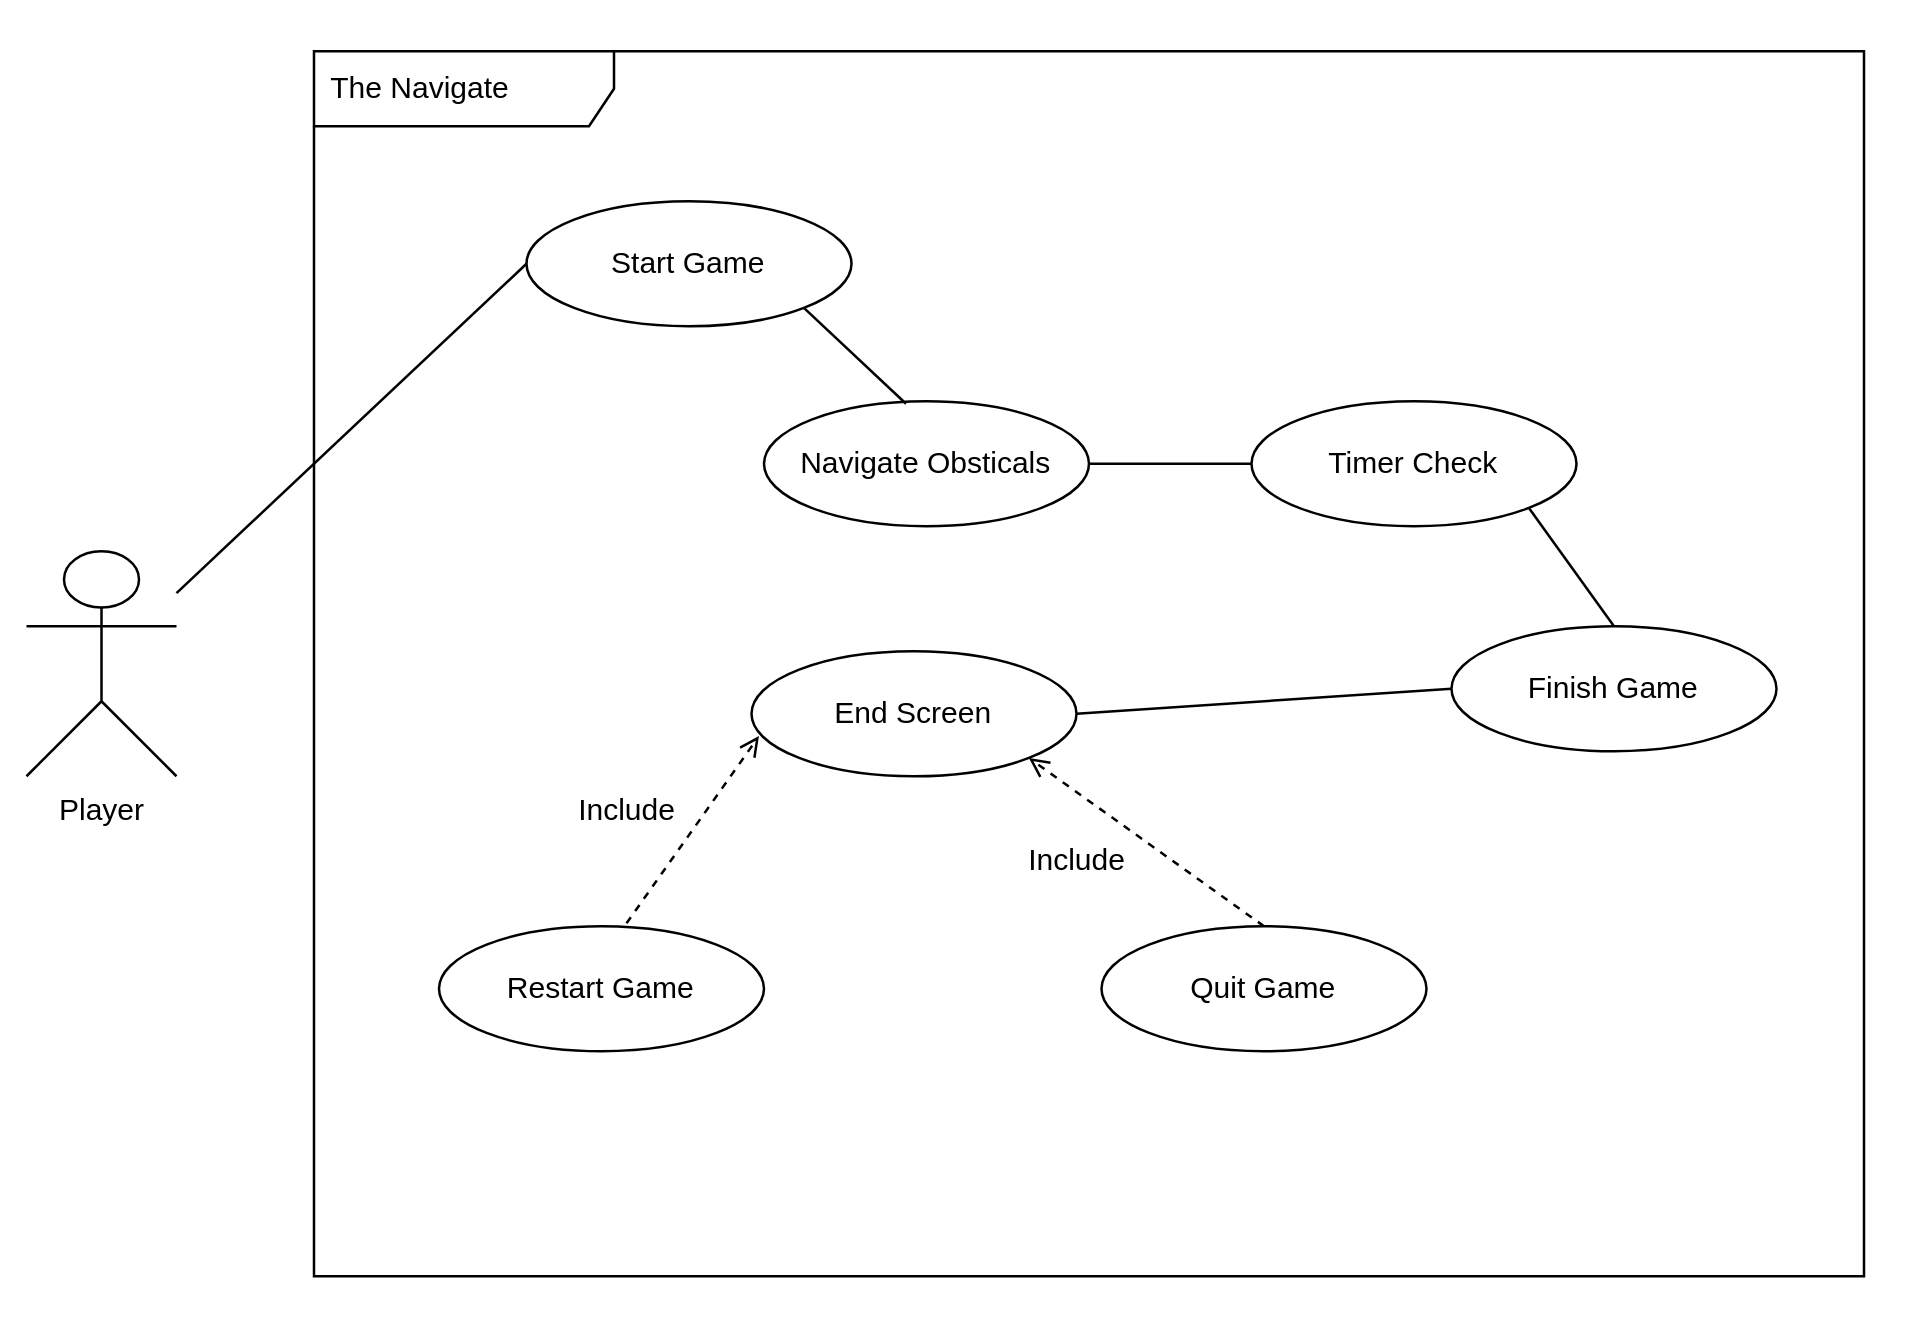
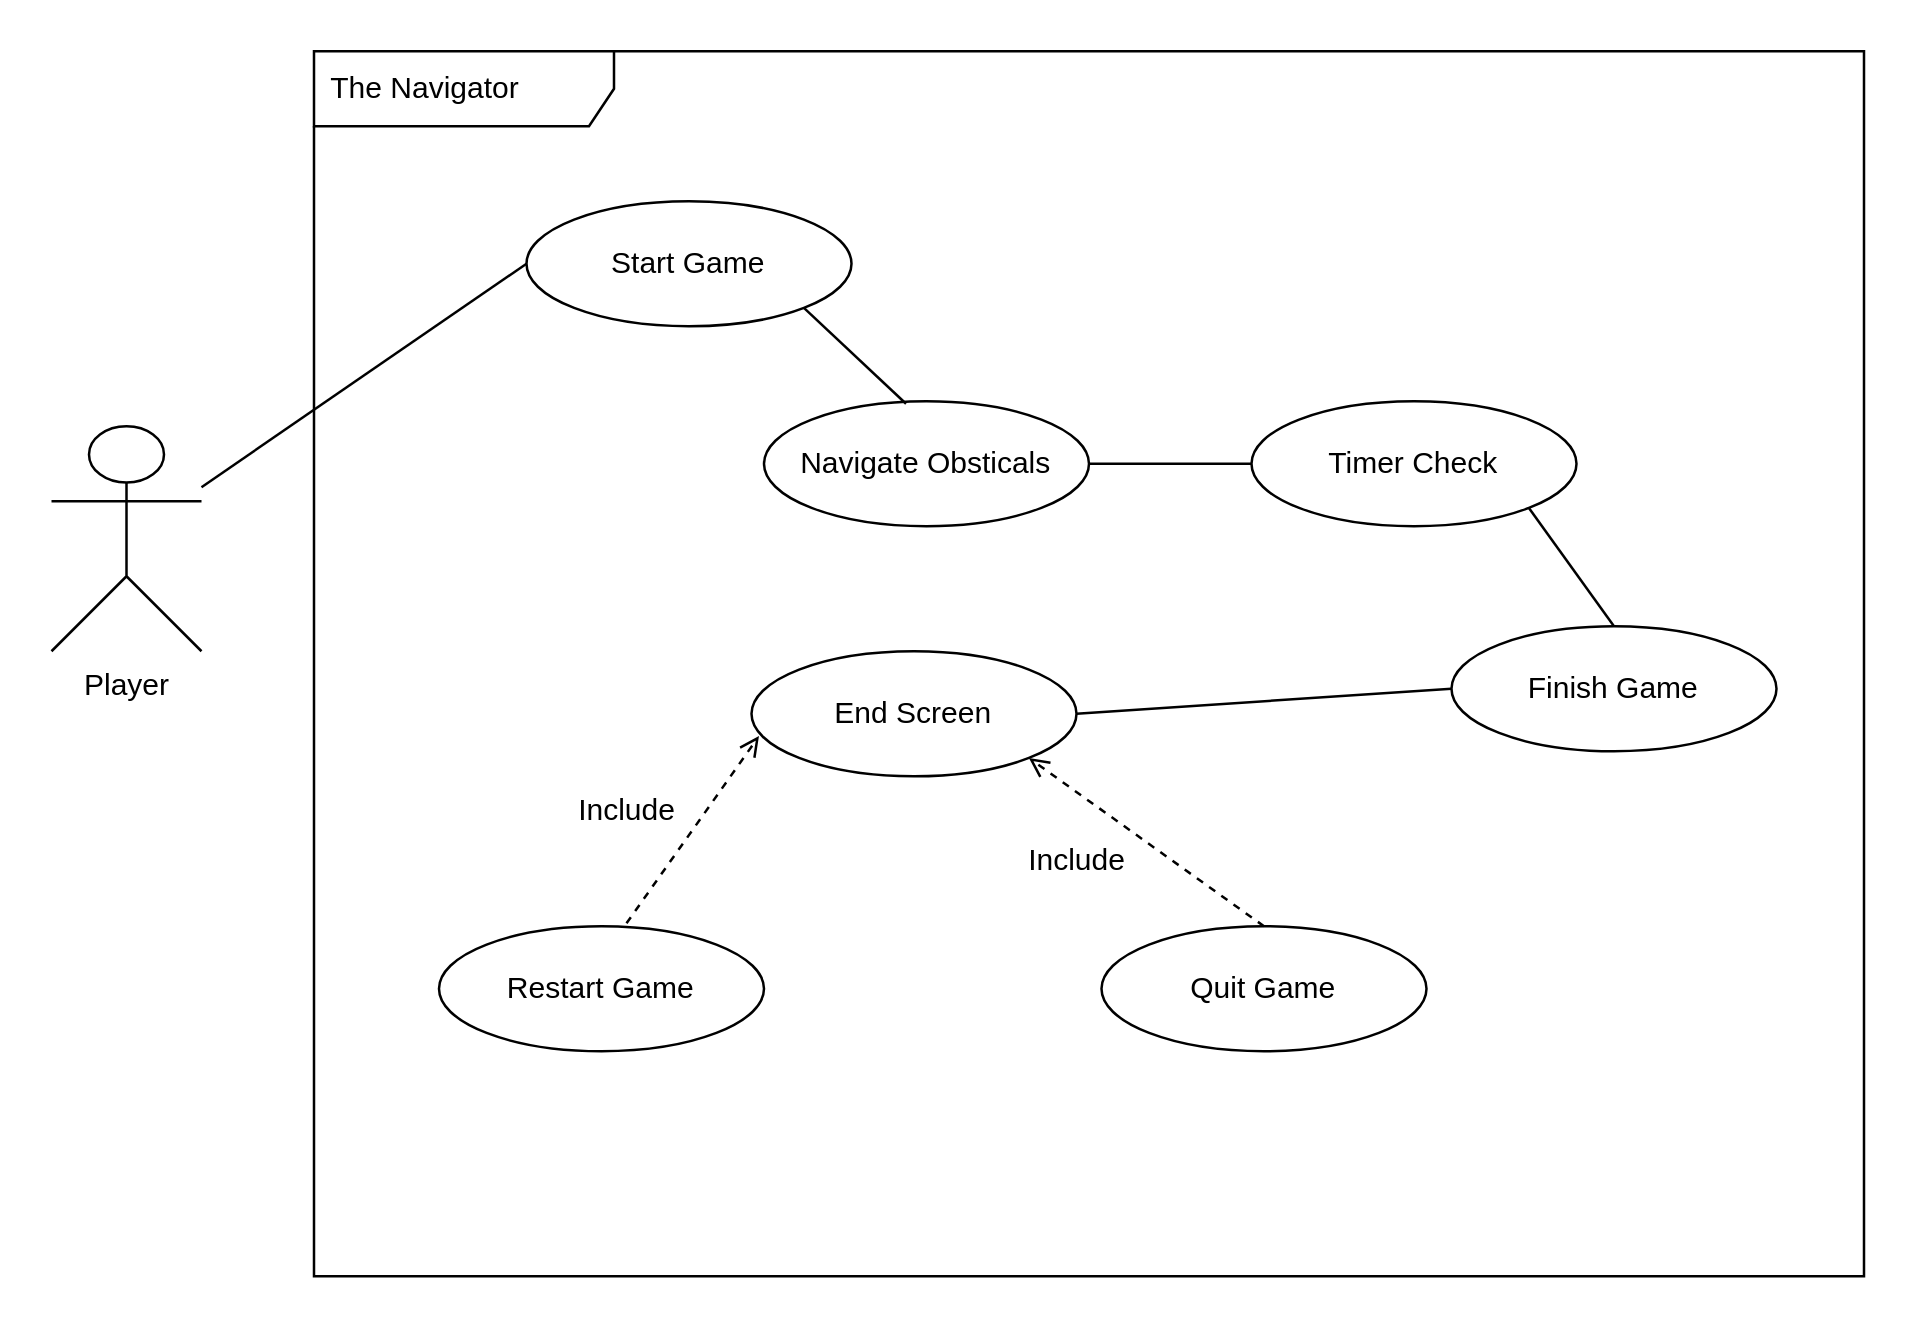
- <mxCell id="19" value="The Navigate" style="shape=umlFrame;whiteSpace=wrap;html=1;width=120;height=30;boundedLbl=1;verticalAlign=middle;align=left;spacingLeft=5;" vertex="1" parent="1"><mxGeometry x="125" y="20" width="620" height="490" as="geometry" /></mxCell>
+ <mxCell id="19" value="The Navigator" style="shape=umlFrame;whiteSpace=wrap;html=1;width=120;height=30;boundedLbl=1;verticalAlign=middle;align=left;spacingLeft=5;" vertex="1" parent="1"><mxGeometry x="125" y="20" width="620" height="490" as="geometry" /></mxCell>
- <mxCell id="2" value="Player&lt;br&gt;" style="shape=umlActor;verticalLabelPosition=bottom;verticalAlign=top;html=1;" vertex="1" parent="1"><mxGeometry x="10" y="220" width="60" height="90" as="geometry" /></mxCell>
+ <mxCell id="2" value="Player&lt;br&gt;" style="shape=umlActor;verticalLabelPosition=bottom;verticalAlign=top;html=1;" vertex="1" parent="1"><mxGeometry x="20" y="170" width="60" height="90" as="geometry" /></mxCell>
